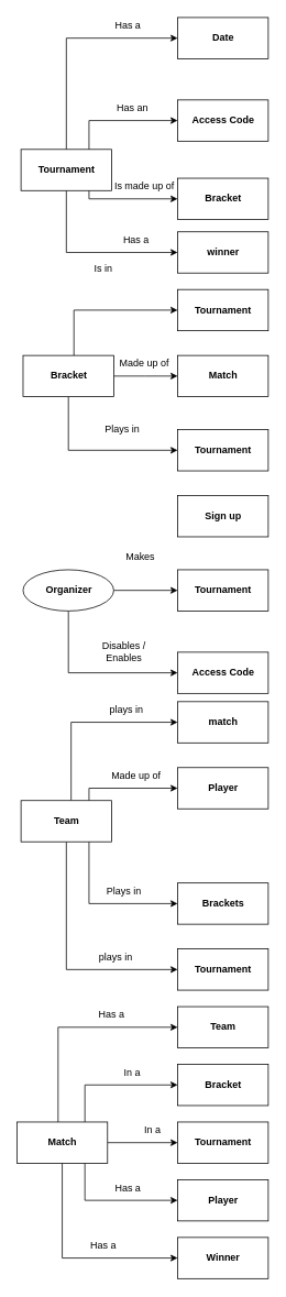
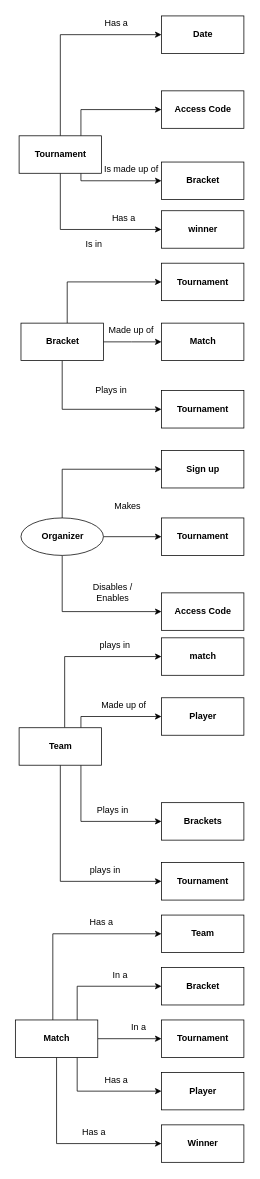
- <mxCell id="33" value="Has an" style="text;html=1;strokeColor=none;fillColor=none;align=center;verticalAlign=middle;whiteSpace=wrap;rounded=0;fontSize=12;" vertex="1" parent="1"><mxGeometry x="132.5" y="120" width="55" height="20" as="geometry" /></mxCell>
+ <mxCell id="10" style="edgeStyle=orthogonalEdgeStyle;rounded=0;orthogonalLoop=1;jettySize=auto;html=1;fontSize=12;entryX=0;entryY=0.5;entryDx=0;entryDy=0;" edge="1" parent="1" source="11" target="37"><mxGeometry relative="1" as="geometry"><Array as="points"><mxPoint x="82" y="625" /></Array></mxGeometry></mxCell>
